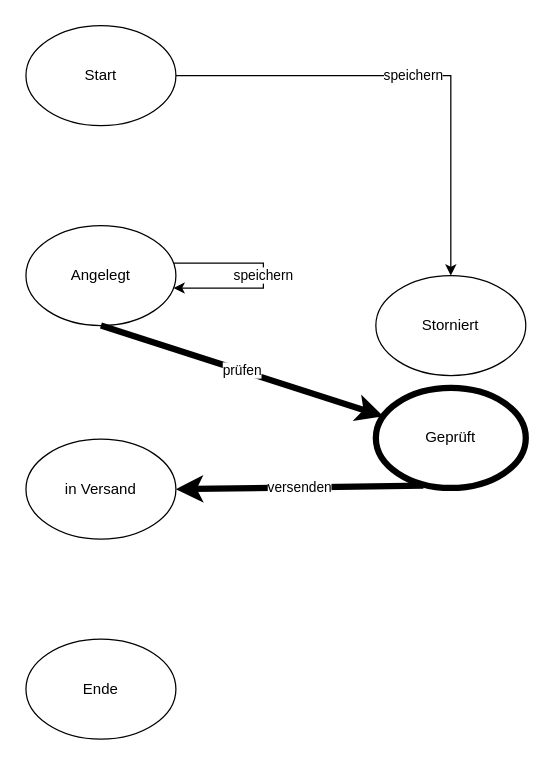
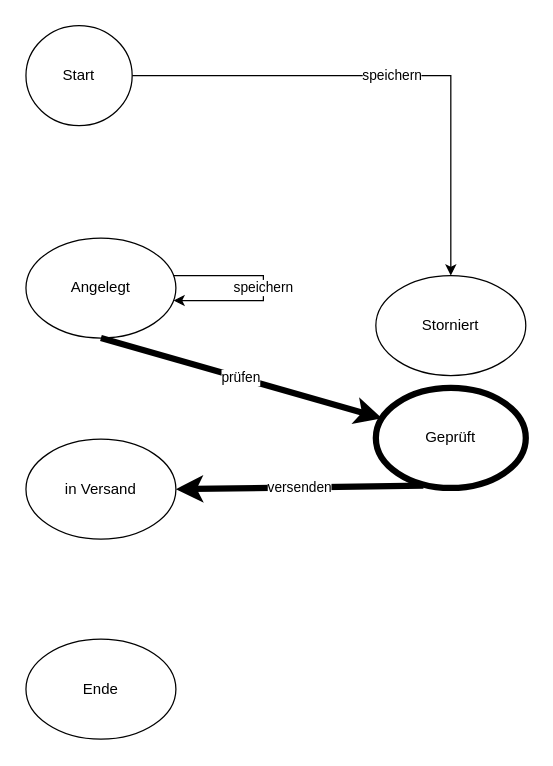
- <mxCell id="3" value="Start" style="ellipse;whiteSpace=wrap;html=1;" parent="1" vertex="1"><mxGeometry x="20" y="20" width="120" height="80" as="geometry" /></mxCell>
+ <mxCell id="3" value="Start" style="ellipse;whiteSpace=wrap;html=1;" parent="1" vertex="1"><mxGeometry x="20" y="20" width="85" height="80" as="geometry" /></mxCell>
- <mxCell id="4" value="Angelegt" style="ellipse;whiteSpace=wrap;html=1;direction=west;" parent="1" vertex="1"><mxGeometry x="20" y="180" width="120" height="80" as="geometry" /></mxCell>
+ <mxCell id="4" value="Angelegt" style="ellipse;whiteSpace=wrap;html=1;direction=west;" parent="1" vertex="1"><mxGeometry x="20" y="190" width="120" height="80" as="geometry" /></mxCell>
